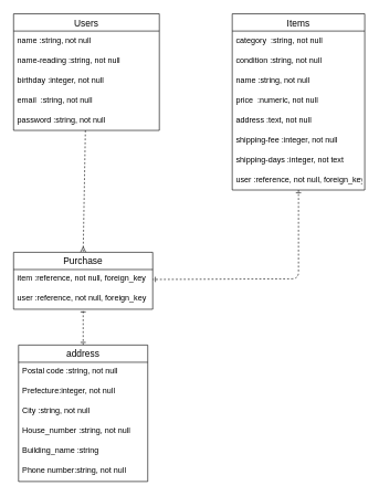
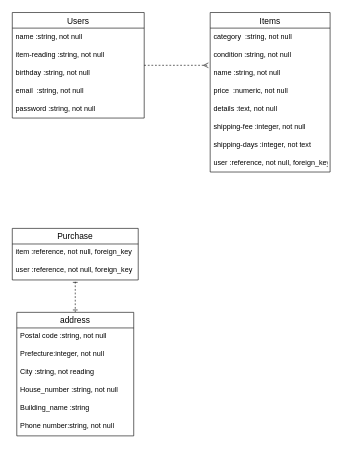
- <mxCell id="6" value="name-reading :string, not null" style="text;strokeColor=none;fillColor=none;spacingLeft=4;spacingRight=4;overflow=hidden;rotatable=0;points=[[0,0.5],[1,0.5]];portConstraint=eastwest;fontSize=12;" parent="4" vertex="1"><mxGeometry y="56" width="220" height="30" as="geometry" /></mxCell>
+ <mxCell id="6" value="item-reading :string, not null" style="text;strokeColor=none;fillColor=none;spacingLeft=4;spacingRight=4;overflow=hidden;rotatable=0;points=[[0,0.5],[1,0.5]];portConstraint=eastwest;fontSize=12;" parent="4" vertex="1"><mxGeometry y="56" width="220" height="30" as="geometry" /></mxCell>
+ <mxCell id="2" value="" style="edgeStyle=none;html=1;strokeColor=default;dashed=1;startArrow=none;startFill=0;endArrow=ERmany;endFill=0;entryX=-0.015;entryY=1.067;entryDx=0;entryDy=0;entryPerimeter=0;" parent="1" source="4" target="13" edge="1"><mxGeometry relative="1" as="geometry" /></mxCell>
- <mxCell id="7" value="birthday :integer, not null" style="text;strokeColor=none;fillColor=none;spacingLeft=4;spacingRight=4;overflow=hidden;rotatable=0;points=[[0,0.5],[1,0.5]];portConstraint=eastwest;fontSize=12;" parent="4" vertex="1"><mxGeometry y="86" width="220" height="30" as="geometry" /></mxCell>
+ <mxCell id="7" value="birthday :string, not null" style="text;strokeColor=none;fillColor=none;spacingLeft=4;spacingRight=4;overflow=hidden;rotatable=0;points=[[0,0.5],[1,0.5]];portConstraint=eastwest;fontSize=12;" parent="4" vertex="1"><mxGeometry y="86" width="220" height="30" as="geometry" /></mxCell>
- <mxCell id="16" value="address :text, not null" style="text;strokeColor=none;fillColor=none;spacingLeft=4;spacingRight=4;overflow=hidden;rotatable=0;points=[[0,0.5],[1,0.5]];portConstraint=eastwest;fontSize=12;" parent="11" vertex="1"><mxGeometry y="146" width="200" height="30" as="geometry" /></mxCell>
+ <mxCell id="16" value="details :text, not null" style="text;strokeColor=none;fillColor=none;spacingLeft=4;spacingRight=4;overflow=hidden;rotatable=0;points=[[0,0.5],[1,0.5]];portConstraint=eastwest;fontSize=12;" parent="11" vertex="1"><mxGeometry y="146" width="200" height="30" as="geometry" /></mxCell>
- <mxCell id="3" style="edgeStyle=none;html=1;entryX=0.5;entryY=0;entryDx=0;entryDy=0;dashed=1;strokeColor=default;startArrow=none;startFill=0;endArrow=ERmany;endFill=0;" parent="1" source="4" target="20" edge="1"><mxGeometry relative="1" as="geometry" /></mxCell>
- <mxCell id="10" style="edgeStyle=none;html=1;entryX=1;entryY=0.5;entryDx=0;entryDy=0;dashed=1;strokeColor=default;startArrow=ERone;startFill=0;endArrow=ERone;endFill=0;" parent="1" source="11" target="21" edge="1"><mxGeometry relative="1" as="geometry"><Array as="points"><mxPoint x="450" y="420" /></Array></mxGeometry></mxCell>
- <mxCell id="27" value="City :string, not null" style="text;strokeColor=none;fillColor=none;spacingLeft=4;spacingRight=4;overflow=hidden;rotatable=0;points=[[0,0.5],[1,0.5]];portConstraint=eastwest;fontSize=12;" parent="24" vertex="1"><mxGeometry y="86" width="195" height="30" as="geometry" /></mxCell>
+ <mxCell id="27" value="City :string, not reading" style="text;strokeColor=none;fillColor=none;spacingLeft=4;spacingRight=4;overflow=hidden;rotatable=0;points=[[0,0.5],[1,0.5]];portConstraint=eastwest;fontSize=12;" parent="24" vertex="1"><mxGeometry y="86" width="195" height="30" as="geometry" /></mxCell>
